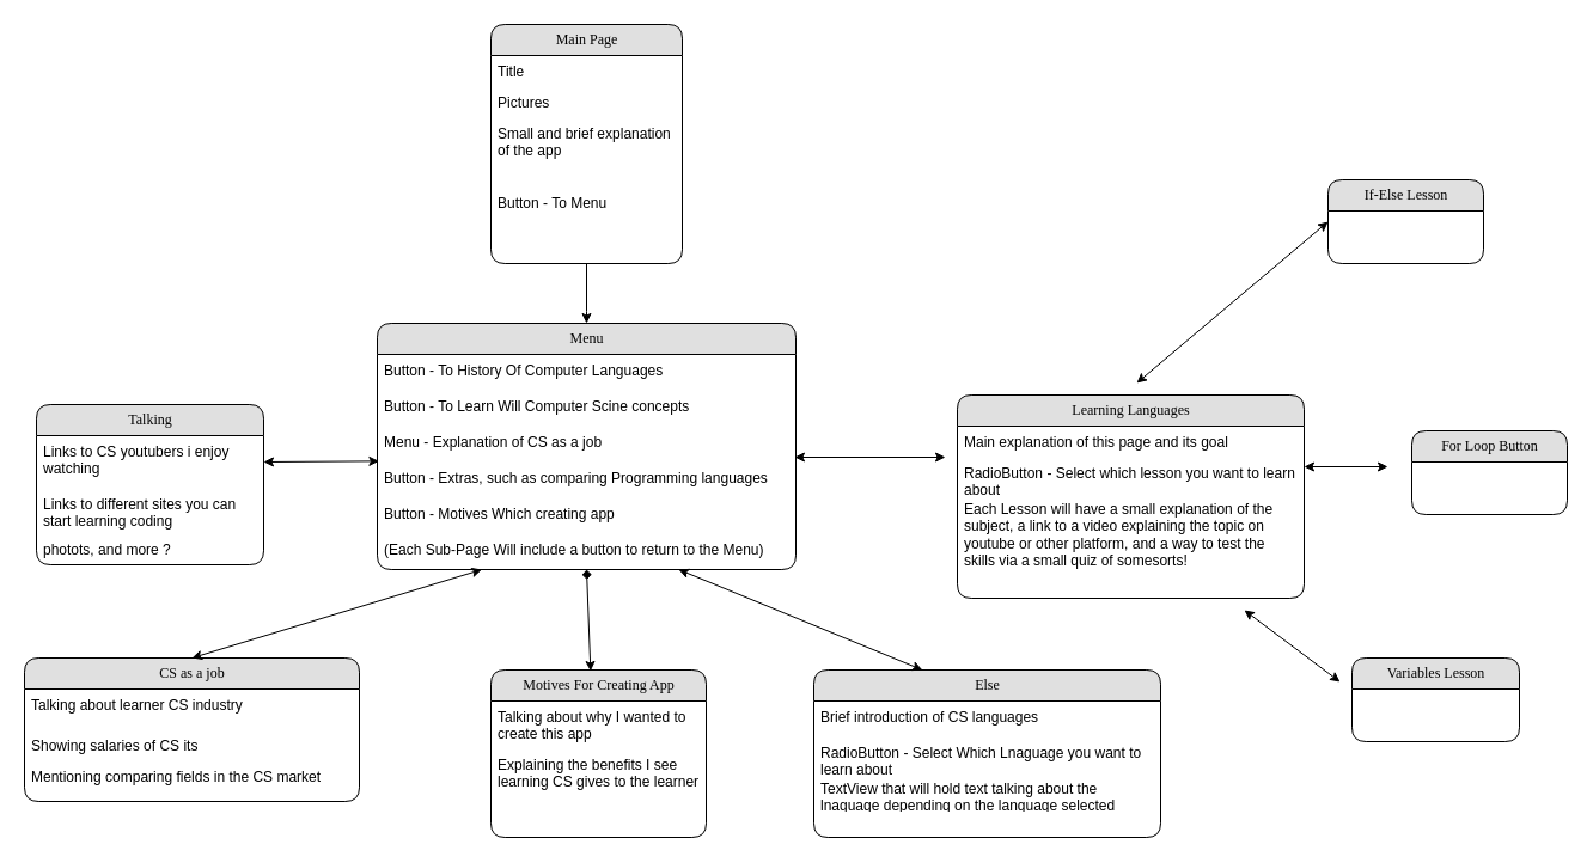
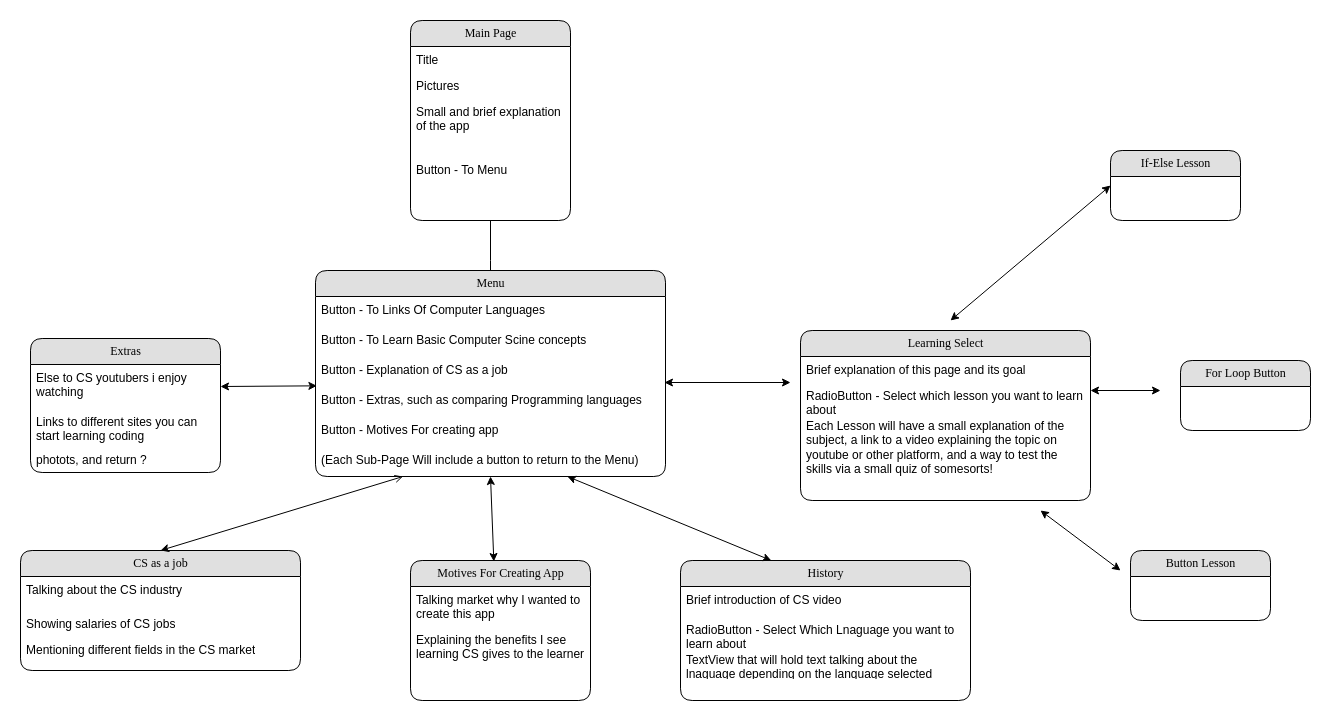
- <mxCell id="2" style="edgeStyle=orthogonalEdgeStyle;rounded=0;orthogonalLoop=1;jettySize=auto;html=1;exitX=0.5;exitY=1;exitDx=0;exitDy=0;" parent="1" source="3" target="19" edge="1"><mxGeometry relative="1" as="geometry"><Array as="points"><mxPoint x="490" y="260" /><mxPoint x="490" y="260" /></Array></mxGeometry></mxCell>
+ <mxCell id="2" style="edgeStyle=orthogonalEdgeStyle;rounded=0;orthogonalLoop=1;jettySize=auto;html=1;exitX=0.5;exitY=1;exitDx=0;exitDy=0;endArrow=none;" parent="1" source="3" target="19" edge="1"><mxGeometry relative="1" as="geometry"><Array as="points"><mxPoint x="490" y="260" /><mxPoint x="490" y="260" /></Array></mxGeometry></mxCell>
- <mxCell id="20" value="Button - To History Of Computer Languages" style="text;html=1;strokeColor=none;fillColor=none;spacingLeft=4;spacingRight=4;whiteSpace=wrap;overflow=hidden;rotatable=0;points=[[0,0.5],[1,0.5]];portConstraint=eastwest;aspect=fixed;" parent="19" vertex="1"><mxGeometry y="26" width="350" height="30" as="geometry" /></mxCell>
+ <mxCell id="20" value="Button - To Links Of Computer Languages" style="text;html=1;strokeColor=none;fillColor=none;spacingLeft=4;spacingRight=4;whiteSpace=wrap;overflow=hidden;rotatable=0;points=[[0,0.5],[1,0.5]];portConstraint=eastwest;aspect=fixed;" parent="19" vertex="1"><mxGeometry y="26" width="350" height="30" as="geometry" /></mxCell>
- <mxCell id="21" value="Button - To Learn Will Computer Scine concepts" style="text;html=1;strokeColor=none;fillColor=none;spacingLeft=4;spacingRight=4;whiteSpace=wrap;overflow=hidden;rotatable=0;points=[[0,0.5],[1,0.5]];portConstraint=eastwest;" parent="19" vertex="1"><mxGeometry y="56" width="350" height="30" as="geometry" /></mxCell>
+ <mxCell id="21" value="Button - To Learn Basic Computer Scine concepts" style="text;html=1;strokeColor=none;fillColor=none;spacingLeft=4;spacingRight=4;whiteSpace=wrap;overflow=hidden;rotatable=0;points=[[0,0.5],[1,0.5]];portConstraint=eastwest;" parent="19" vertex="1"><mxGeometry y="56" width="350" height="30" as="geometry" /></mxCell>
- <mxCell id="7" value="Learning Languages" style="swimlane;html=1;fontStyle=0;childLayout=stackLayout;horizontal=1;startSize=26;fillColor=#e0e0e0;horizontalStack=0;resizeParent=1;resizeLast=0;collapsible=1;marginBottom=0;swimlaneFillColor=#ffffff;align=center;rounded=1;shadow=0;comic=0;labelBackgroundColor=none;strokeWidth=1;fontFamily=Verdana;fontSize=12" parent="1" vertex="1"><mxGeometry x="800" y="330" width="290" height="170" as="geometry" /></mxCell>
+ <mxCell id="7" value="Learning Select" style="swimlane;html=1;fontStyle=0;childLayout=stackLayout;horizontal=1;startSize=26;fillColor=#e0e0e0;horizontalStack=0;resizeParent=1;resizeLast=0;collapsible=1;marginBottom=0;swimlaneFillColor=#ffffff;align=center;rounded=1;shadow=0;comic=0;labelBackgroundColor=none;strokeWidth=1;fontFamily=Verdana;fontSize=12" parent="1" vertex="1"><mxGeometry x="800" y="330" width="290" height="170" as="geometry" /></mxCell>
- <mxCell id="11" value="Talking" style="swimlane;html=1;fontStyle=0;childLayout=stackLayout;horizontal=1;startSize=26;fillColor=#e0e0e0;horizontalStack=0;resizeParent=1;resizeLast=0;collapsible=1;marginBottom=0;swimlaneFillColor=#ffffff;align=center;rounded=1;shadow=0;comic=0;labelBackgroundColor=none;strokeWidth=1;fontFamily=Verdana;fontSize=12" parent="1" vertex="1"><mxGeometry x="30" y="338" width="190" height="134" as="geometry" /></mxCell>
+ <mxCell id="11" value="Extras" style="swimlane;html=1;fontStyle=0;childLayout=stackLayout;horizontal=1;startSize=26;fillColor=#e0e0e0;horizontalStack=0;resizeParent=1;resizeLast=0;collapsible=1;marginBottom=0;swimlaneFillColor=#ffffff;align=center;rounded=1;shadow=0;comic=0;labelBackgroundColor=none;strokeWidth=1;fontFamily=Verdana;fontSize=12" parent="1" vertex="1"><mxGeometry x="30" y="338" width="190" height="134" as="geometry" /></mxCell>
- <mxCell id="22" value="Menu - Explanation of CS as a job" style="text;html=1;strokeColor=none;fillColor=none;spacingLeft=4;spacingRight=4;whiteSpace=wrap;overflow=hidden;rotatable=0;points=[[0,0.5],[1,0.5]];portConstraint=eastwest;" parent="19" vertex="1"><mxGeometry y="86" width="350" height="30" as="geometry" /></mxCell>
+ <mxCell id="22" value="Button - Explanation of CS as a job" style="text;html=1;strokeColor=none;fillColor=none;spacingLeft=4;spacingRight=4;whiteSpace=wrap;overflow=hidden;rotatable=0;points=[[0,0.5],[1,0.5]];portConstraint=eastwest;" parent="19" vertex="1"><mxGeometry y="86" width="350" height="30" as="geometry" /></mxCell>
- <mxCell id="8" value="Main explanation of this page and its goal" style="text;html=1;strokeColor=none;fillColor=none;spacingLeft=4;spacingRight=4;whiteSpace=wrap;overflow=hidden;rotatable=0;points=[[0,0.5],[1,0.5]];portConstraint=eastwest;" parent="7" vertex="1"><mxGeometry y="26" width="290" height="26" as="geometry" /></mxCell>
+ <mxCell id="8" value="Brief explanation of this page and its goal" style="text;html=1;strokeColor=none;fillColor=none;spacingLeft=4;spacingRight=4;whiteSpace=wrap;overflow=hidden;rotatable=0;points=[[0,0.5],[1,0.5]];portConstraint=eastwest;" parent="7" vertex="1"><mxGeometry y="26" width="290" height="26" as="geometry" /></mxCell>
- <mxCell id="12" value="Links to CS youtubers i enjoy watching" style="text;html=1;strokeColor=none;fillColor=none;spacingLeft=4;spacingRight=4;whiteSpace=wrap;overflow=hidden;rotatable=0;points=[[0,0.5],[1,0.5]];portConstraint=eastwest;" parent="11" vertex="1"><mxGeometry y="26" width="190" height="44" as="geometry" /></mxCell>
+ <mxCell id="12" value="Else to CS youtubers i enjoy watching" style="text;html=1;strokeColor=none;fillColor=none;spacingLeft=4;spacingRight=4;whiteSpace=wrap;overflow=hidden;rotatable=0;points=[[0,0.5],[1,0.5]];portConstraint=eastwest;" parent="11" vertex="1"><mxGeometry y="26" width="190" height="44" as="geometry" /></mxCell>
- <mxCell id="24" value="Button - Motives Which creating app" style="text;html=1;strokeColor=none;fillColor=none;spacingLeft=4;spacingRight=4;whiteSpace=wrap;overflow=hidden;rotatable=0;points=[[0,0.5],[1,0.5]];portConstraint=eastwest;" parent="19" vertex="1"><mxGeometry y="146" width="350" height="30" as="geometry" /></mxCell>
+ <mxCell id="24" value="Button - Motives For creating app" style="text;html=1;strokeColor=none;fillColor=none;spacingLeft=4;spacingRight=4;whiteSpace=wrap;overflow=hidden;rotatable=0;points=[[0,0.5],[1,0.5]];portConstraint=eastwest;" parent="19" vertex="1"><mxGeometry y="146" width="350" height="30" as="geometry" /></mxCell>
- <mxCell id="14" value="photots, and more ?" style="text;html=1;strokeColor=none;fillColor=none;spacingLeft=4;spacingRight=4;whiteSpace=wrap;overflow=hidden;rotatable=0;points=[[0,0.5],[1,0.5]];portConstraint=eastwest;" parent="11" vertex="1"><mxGeometry y="108" width="190" height="26" as="geometry" /></mxCell>
+ <mxCell id="14" value="photots, and return ?" style="text;html=1;strokeColor=none;fillColor=none;spacingLeft=4;spacingRight=4;whiteSpace=wrap;overflow=hidden;rotatable=0;points=[[0,0.5],[1,0.5]];portConstraint=eastwest;" parent="11" vertex="1"><mxGeometry y="108" width="190" height="26" as="geometry" /></mxCell>
- <mxCell id="31" value="" style="endArrow=classic;startArrow=classic;html=1;rounded=0;exitX=0.5;exitY=0;exitDx=0;exitDy=0;entryX=0.25;entryY=1;entryDx=0;entryDy=0;" edge="1" parent="1" source="15" target="19"><mxGeometry width="50" height="50" relative="1" as="geometry"><mxPoint x="360" y="520" as="sourcePoint" /><mxPoint x="410" y="470" as="targetPoint" /></mxGeometry></mxCell>
+ <mxCell id="31" value="" style="endArrow=open;startArrow=classic;html=1;rounded=0;exitX=0.5;exitY=0;exitDx=0;exitDy=0;entryX=0.25;entryY=1;entryDx=0;entryDy=0;" edge="1" parent="1" source="15" target="19"><mxGeometry width="50" height="50" relative="1" as="geometry"><mxPoint x="360" y="520" as="sourcePoint" /><mxPoint x="410" y="470" as="targetPoint" /></mxGeometry></mxCell>
- <mxCell id="37" value="" style="endArrow=diamond;startArrow=classic;html=1;rounded=0;entryX=0.5;entryY=1;entryDx=0;entryDy=0;exitX=0.463;exitY=0.007;exitDx=0;exitDy=0;exitPerimeter=0;" edge="1" parent="1" source="34" target="19"><mxGeometry width="50" height="50" relative="1" as="geometry"><mxPoint x="470" y="540" as="sourcePoint" /><mxPoint x="520" y="490" as="targetPoint" /></mxGeometry></mxCell>
+ <mxCell id="37" value="" style="endArrow=classic;startArrow=classic;html=1;rounded=0;entryX=0.5;entryY=1;entryDx=0;entryDy=0;exitX=0.463;exitY=0.007;exitDx=0;exitDy=0;exitPerimeter=0;" edge="1" parent="1" source="34" target="19"><mxGeometry width="50" height="50" relative="1" as="geometry"><mxPoint x="470" y="540" as="sourcePoint" /><mxPoint x="520" y="490" as="targetPoint" /></mxGeometry></mxCell>
- <mxCell id="40" value="Variables Lesson" style="swimlane;html=1;fontStyle=0;childLayout=stackLayout;horizontal=1;startSize=26;fillColor=#e0e0e0;horizontalStack=0;resizeParent=1;resizeLast=0;collapsible=1;marginBottom=0;swimlaneFillColor=#ffffff;align=center;rounded=1;shadow=0;comic=0;labelBackgroundColor=none;strokeWidth=1;fontFamily=Verdana;fontSize=12" vertex="1" parent="1"><mxGeometry x="1130" y="550" width="140" height="70" as="geometry" /></mxCell>
+ <mxCell id="40" value="Button Lesson" style="swimlane;html=1;fontStyle=0;childLayout=stackLayout;horizontal=1;startSize=26;fillColor=#e0e0e0;horizontalStack=0;resizeParent=1;resizeLast=0;collapsible=1;marginBottom=0;swimlaneFillColor=#ffffff;align=center;rounded=1;shadow=0;comic=0;labelBackgroundColor=none;strokeWidth=1;fontFamily=Verdana;fontSize=12" vertex="1" parent="1"><mxGeometry x="1130" y="550" width="140" height="70" as="geometry" /></mxCell>
- <mxCell id="26" value="Else" style="swimlane;html=1;fontStyle=0;childLayout=stackLayout;horizontal=1;startSize=26;fillColor=#e0e0e0;horizontalStack=0;resizeParent=1;resizeLast=0;collapsible=1;marginBottom=0;swimlaneFillColor=#ffffff;align=center;rounded=1;shadow=0;comic=0;labelBackgroundColor=none;strokeWidth=1;fontFamily=Verdana;fontSize=12" parent="1" vertex="1"><mxGeometry x="680" y="560" width="290" height="140" as="geometry" /></mxCell>
+ <mxCell id="26" value="History" style="swimlane;html=1;fontStyle=0;childLayout=stackLayout;horizontal=1;startSize=26;fillColor=#e0e0e0;horizontalStack=0;resizeParent=1;resizeLast=0;collapsible=1;marginBottom=0;swimlaneFillColor=#ffffff;align=center;rounded=1;shadow=0;comic=0;labelBackgroundColor=none;strokeWidth=1;fontFamily=Verdana;fontSize=12" parent="1" vertex="1"><mxGeometry x="680" y="560" width="290" height="140" as="geometry" /></mxCell>
- <mxCell id="16" value="Talking about learner CS industry" style="text;html=1;strokeColor=none;fillColor=none;spacingLeft=4;spacingRight=4;whiteSpace=wrap;overflow=hidden;rotatable=0;points=[[0,0.5],[1,0.5]];portConstraint=eastwest;" vertex="1" parent="15"><mxGeometry y="26" width="280" height="34" as="geometry" /></mxCell>
+ <mxCell id="16" value="Talking about the CS industry" style="text;html=1;strokeColor=none;fillColor=none;spacingLeft=4;spacingRight=4;whiteSpace=wrap;overflow=hidden;rotatable=0;points=[[0,0.5],[1,0.5]];portConstraint=eastwest;" vertex="1" parent="15"><mxGeometry y="26" width="280" height="34" as="geometry" /></mxCell>
- <mxCell id="27" value="Brief introduction of CS languages" style="text;html=1;strokeColor=none;fillColor=none;spacingLeft=4;spacingRight=4;whiteSpace=wrap;overflow=hidden;rotatable=0;points=[[0,0.5],[1,0.5]];portConstraint=eastwest;" parent="26" vertex="1"><mxGeometry y="26" width="290" height="30" as="geometry" /></mxCell>
+ <mxCell id="27" value="Brief introduction of CS video" style="text;html=1;strokeColor=none;fillColor=none;spacingLeft=4;spacingRight=4;whiteSpace=wrap;overflow=hidden;rotatable=0;points=[[0,0.5],[1,0.5]];portConstraint=eastwest;" parent="26" vertex="1"><mxGeometry y="26" width="290" height="30" as="geometry" /></mxCell>
- <mxCell id="35" value="Talking about why I wanted to create this app" style="text;html=1;strokeColor=none;fillColor=none;spacingLeft=4;spacingRight=4;whiteSpace=wrap;overflow=hidden;rotatable=0;points=[[0,0.5],[1,0.5]];portConstraint=eastwest;" vertex="1" parent="34"><mxGeometry y="26" width="180" height="40" as="geometry" /></mxCell>
+ <mxCell id="35" value="Talking market why I wanted to create this app" style="text;html=1;strokeColor=none;fillColor=none;spacingLeft=4;spacingRight=4;whiteSpace=wrap;overflow=hidden;rotatable=0;points=[[0,0.5],[1,0.5]];portConstraint=eastwest;" vertex="1" parent="34"><mxGeometry y="26" width="180" height="40" as="geometry" /></mxCell>
- <mxCell id="17" value="Showing salaries of CS its" style="text;html=1;strokeColor=none;fillColor=none;spacingLeft=4;spacingRight=4;whiteSpace=wrap;overflow=hidden;rotatable=0;points=[[0,0.5],[1,0.5]];portConstraint=eastwest;" vertex="1" parent="15"><mxGeometry y="60" width="280" height="26" as="geometry" /></mxCell>
+ <mxCell id="17" value="Showing salaries of CS jobs" style="text;html=1;strokeColor=none;fillColor=none;spacingLeft=4;spacingRight=4;whiteSpace=wrap;overflow=hidden;rotatable=0;points=[[0,0.5],[1,0.5]];portConstraint=eastwest;" vertex="1" parent="15"><mxGeometry y="60" width="280" height="26" as="geometry" /></mxCell>
- <mxCell id="18" value="Mentioning comparing fields in the CS market" style="text;html=1;strokeColor=none;fillColor=none;spacingLeft=4;spacingRight=4;whiteSpace=wrap;overflow=hidden;rotatable=0;points=[[0,0.5],[1,0.5]];portConstraint=eastwest;" vertex="1" parent="15"><mxGeometry y="86" width="280" height="26" as="geometry" /></mxCell>
+ <mxCell id="18" value="Mentioning different fields in the CS market" style="text;html=1;strokeColor=none;fillColor=none;spacingLeft=4;spacingRight=4;whiteSpace=wrap;overflow=hidden;rotatable=0;points=[[0,0.5],[1,0.5]];portConstraint=eastwest;" vertex="1" parent="15"><mxGeometry y="86" width="280" height="26" as="geometry" /></mxCell>
